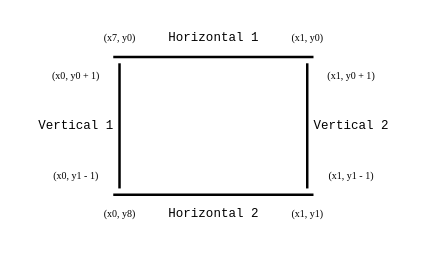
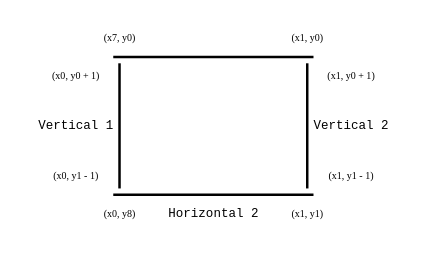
- <mxCell id="6" value="&lt;div style=&quot;font-family: &amp;#34;consolas&amp;#34; , &amp;#34;courier new&amp;#34; , monospace ; font-size: 10px ; line-height: 19px&quot;&gt;&lt;span style=&quot;font-size: 10px&quot;&gt;Horizontal 1&lt;/span&gt;&lt;/div&gt;" style="text;html=1;align=center;verticalAlign=middle;resizable=0;points=[];autosize=1;fontColor=default;labelBackgroundColor=none;fontSize=10;" parent="1" vertex="1"><mxGeometry x="130" y="20" width="80" height="20" as="geometry" /></mxCell>
